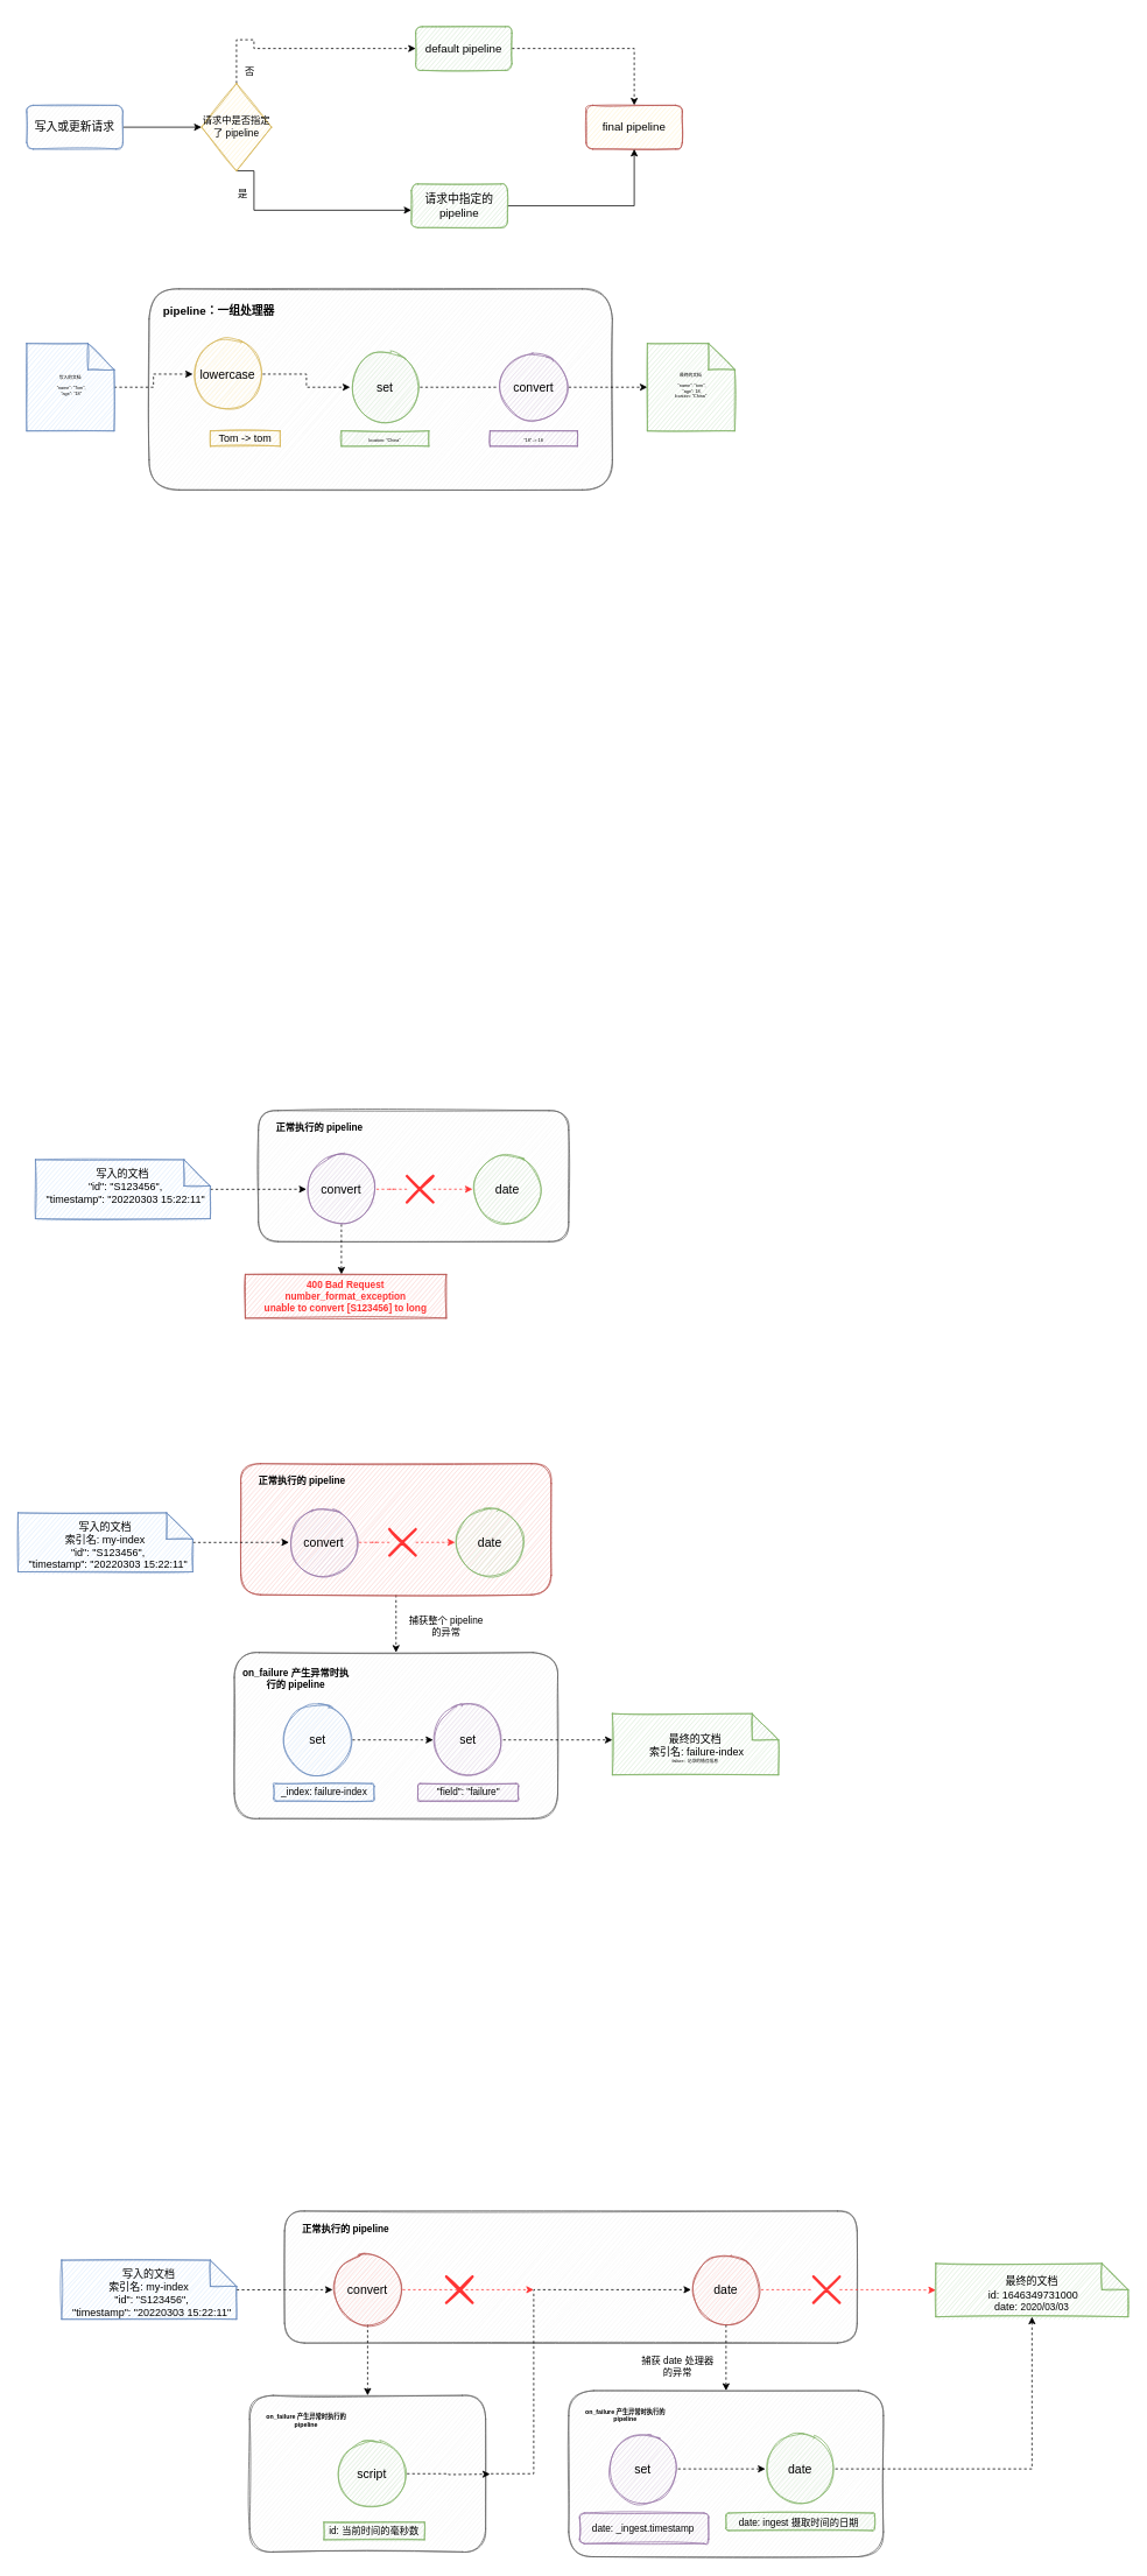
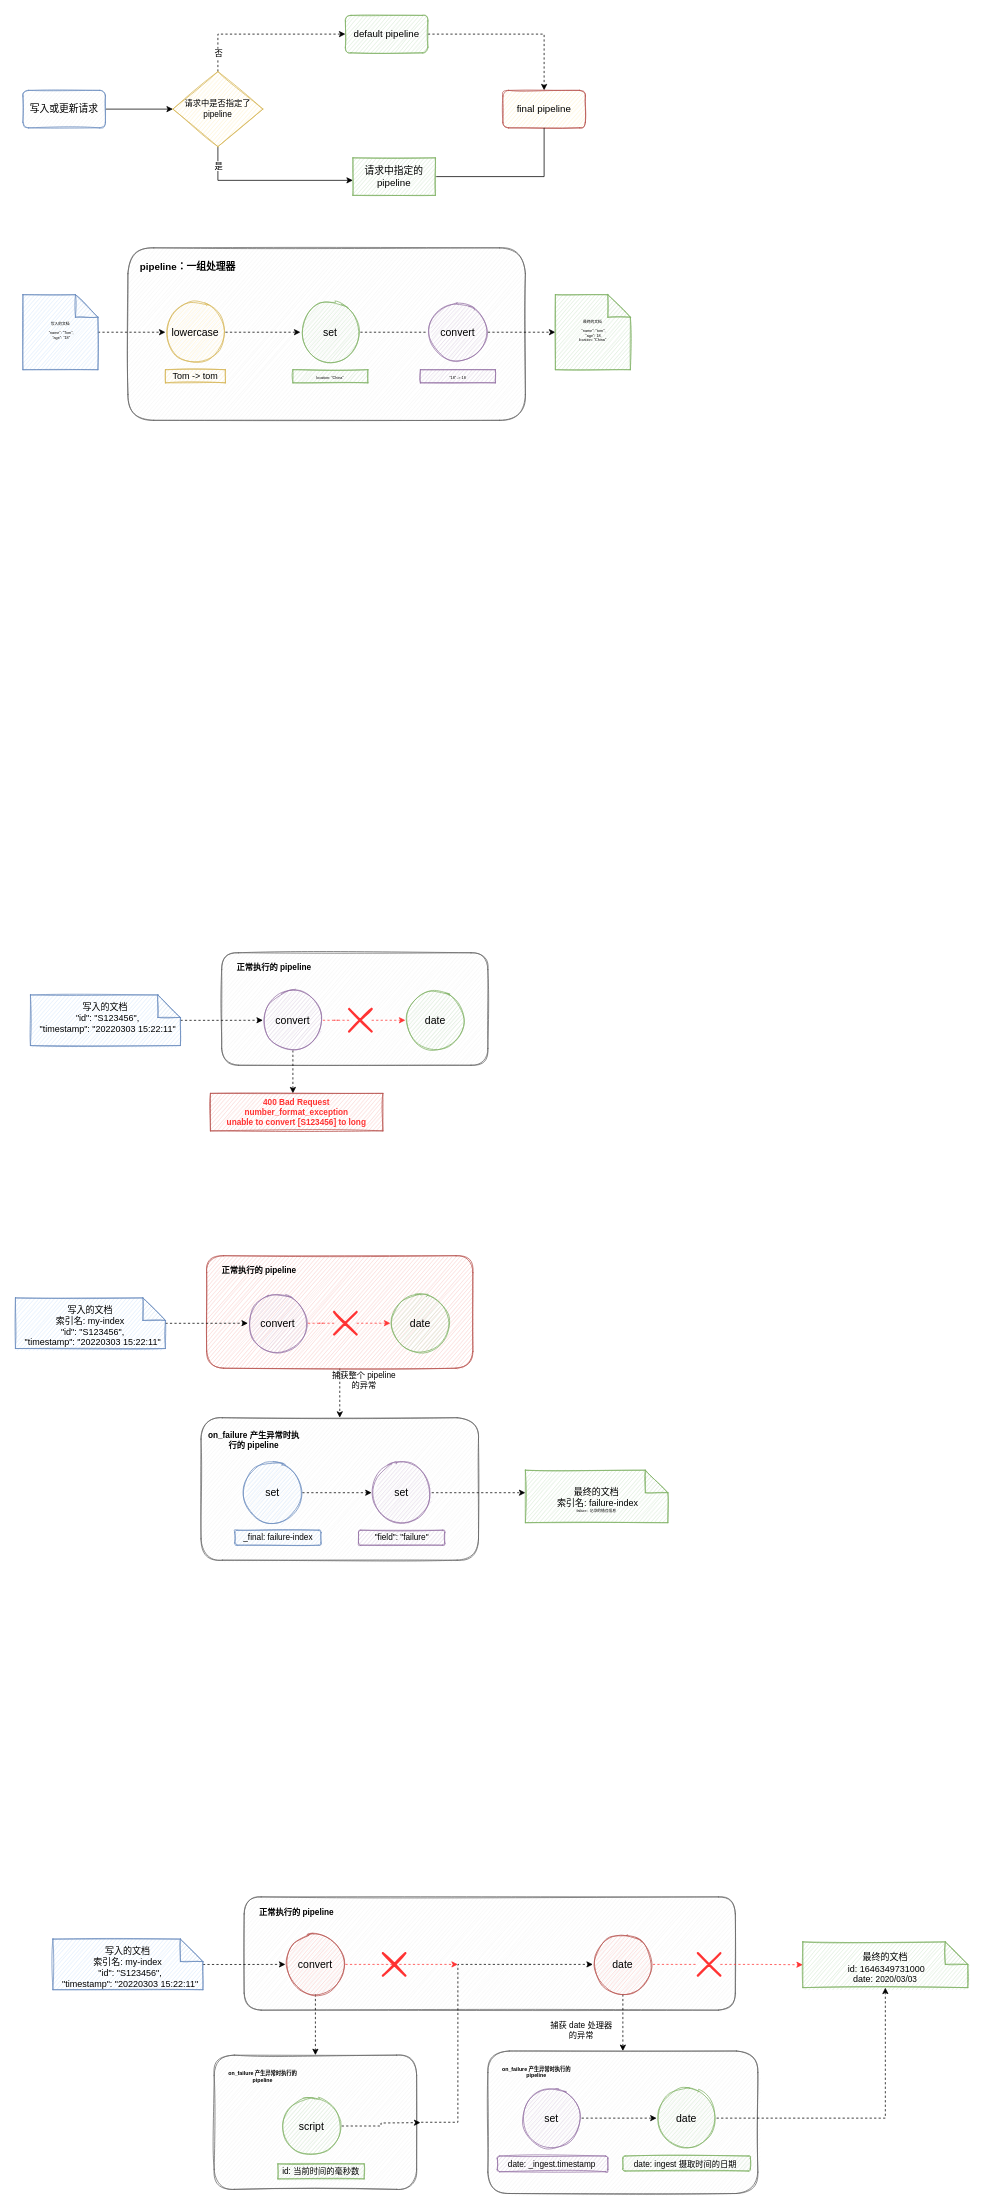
- <mxCell id="5" value="default pipeline" style="rounded=1;whiteSpace=wrap;html=1;fillColor=#d5e8d4;strokeColor=#82b366;shadow=0;sketch=1;fontSize=13;" parent="1" vertex="1"><mxGeometry x="475" y="30" width="110" height="50" as="geometry" /></mxCell>
+ <mxCell id="5" value="default pipeline" style="rounded=1;whiteSpace=wrap;html=1;fillColor=#d5e8d4;strokeColor=#82b366;shadow=0;sketch=1;fontSize=13;" parent="1" vertex="1"><mxGeometry x="460" y="20" width="110" height="50" as="geometry" /></mxCell>
- <mxCell id="15" value="&lt;font style=&quot;font-size: 11px&quot;&gt;请求中是否指定了 pipeline&lt;/font&gt;" style="rhombus;whiteSpace=wrap;html=1;shadow=0;sketch=1;fontSize=6;fillColor=#fff2cc;strokeColor=#d6b656;" parent="1" vertex="1"><mxGeometry x="230" y="95" width="80" height="100" as="geometry" /></mxCell>
+ <mxCell id="15" value="&lt;font style=&quot;font-size: 11px&quot;&gt;请求中是否指定了 pipeline&lt;/font&gt;" style="rhombus;whiteSpace=wrap;html=1;shadow=0;sketch=1;fontSize=6;fillColor=#fff2cc;strokeColor=#d6b656;" parent="1" vertex="1"><mxGeometry x="230" y="95" width="120" height="100" as="geometry" /></mxCell>
- <mxCell id="7" style="edgeStyle=orthogonalEdgeStyle;rounded=0;orthogonalLoop=1;jettySize=auto;html=1;exitX=1;exitY=0.5;exitDx=0;exitDy=0;entryX=0.5;entryY=1;entryDx=0;entryDy=0;fontSize=11;" parent="1" source="8" target="6" edge="1"><mxGeometry relative="1" as="geometry" /></mxCell>
+ <mxCell id="7" style="edgeStyle=orthogonalEdgeStyle;rounded=0;orthogonalLoop=1;jettySize=auto;html=1;exitX=1;exitY=0.5;exitDx=0;exitDy=0;entryX=0.5;entryY=1;entryDx=0;entryDy=0;fontSize=11;endArrow=none;" parent="1" source="8" target="6" edge="1"><mxGeometry relative="1" as="geometry" /></mxCell>
- <mxCell id="8" value="请求中指定的pipeline" style="rounded=1;whiteSpace=wrap;html=1;fillColor=#d5e8d4;strokeColor=#82b366;shadow=0;sketch=1;fontSize=13;" parent="1" vertex="1"><mxGeometry x="470" y="210" width="110" height="50" as="geometry" /></mxCell>
+ <mxCell id="8" value="请求中指定的pipeline" style="whiteSpace=wrap;html=1;fillColor=#d5e8d4;strokeColor=#82b366;shadow=0;sketch=1;fontSize=13;rounded=0;" parent="1" vertex="1"><mxGeometry x="470" y="210" width="110" height="50" as="geometry" /></mxCell>
- <mxCell id="19" value="lowercase" style="ellipse;whiteSpace=wrap;html=1;aspect=fixed;sketch=1;fontSize=14;fillColor=#fff2cc;strokeColor=#d6b656;" vertex="1" parent="1"><mxGeometry x="220" y="387.5" width="80" height="80" as="geometry" /></mxCell>
+ <mxCell id="19" value="lowercase" style="ellipse;whiteSpace=wrap;html=1;aspect=fixed;sketch=1;fontSize=14;fillColor=#fff2cc;strokeColor=#d6b656;" vertex="1" parent="1"><mxGeometry x="220" y="402.5" width="80" height="80" as="geometry" /></mxCell>
- <mxCell id="23" value="Tom -&amp;gt; tom" style="text;html=1;strokeColor=#d6b656;fillColor=#fff2cc;align=center;verticalAlign=middle;whiteSpace=wrap;rounded=0;sketch=1;fontSize=12;" vertex="1" parent="1"><mxGeometry x="240" y="492.5" width="80" height="17.5" as="geometry" /></mxCell>
+ <mxCell id="23" value="Tom -&amp;gt; tom" style="text;html=1;strokeColor=#d6b656;fillColor=#fff2cc;align=center;verticalAlign=middle;whiteSpace=wrap;rounded=0;sketch=1;fontSize=12;" vertex="1" parent="1"><mxGeometry x="220" y="492.5" width="80" height="17.5" as="geometry" /></mxCell>
- <mxCell id="57" value="捕获整个 pipeline 的异常" style="text;html=1;strokeColor=none;fillColor=none;align=center;verticalAlign=middle;whiteSpace=wrap;rounded=0;shadow=0;sketch=1;fontSize=11;fontColor=#000000;" vertex="1" parent="1"><mxGeometry x="465" y="1850" width="90" height="20" as="geometry" /></mxCell>
+ <mxCell id="57" value="捕获整个 pipeline 的异常" style="text;html=1;strokeColor=none;fillColor=none;align=center;verticalAlign=middle;whiteSpace=wrap;rounded=0;shadow=0;sketch=1;fontSize=11;fontColor=#000000;" vertex="1" parent="1"><mxGeometry x="440" y="1830" width="90" height="20" as="geometry" /></mxCell>
- <mxCell id="55" value="_index: failure-index" style="rounded=1;whiteSpace=wrap;html=1;shadow=0;sketch=1;fontSize=11;strokeColor=#6c8ebf;fillColor=#dae8fc;" vertex="1" parent="1"><mxGeometry x="312.5" y="2040" width="115" height="20" as="geometry" /></mxCell>
+ <mxCell id="55" value="_final: failure-index" style="rounded=1;whiteSpace=wrap;html=1;shadow=0;sketch=1;fontSize=11;strokeColor=#6c8ebf;fillColor=#dae8fc;" vertex="1" parent="1"><mxGeometry x="312.5" y="2040" width="115" height="20" as="geometry" /></mxCell>
- <mxCell id="73" value="script" style="ellipse;whiteSpace=wrap;html=1;aspect=fixed;sketch=1;fontSize=14;fillColor=#d5e8d4;strokeColor=#82b366;" vertex="1" parent="1"><mxGeometry x="385" y="2789.5" width="80" height="80" as="geometry" /></mxCell>
+ <mxCell id="73" value="script" style="ellipse;whiteSpace=wrap;html=1;aspect=fixed;sketch=1;fontSize=14;fillColor=#d5e8d4;strokeColor=#82b366;" vertex="1" parent="1"><mxGeometry x="375" y="2794.5" width="80" height="80" as="geometry" /></mxCell>
- <mxCell id="80" value="date: _ingest.timestamp&amp;nbsp;" style="rounded=1;whiteSpace=wrap;html=1;shadow=0;sketch=1;fontSize=11;strokeColor=#9673a6;fillColor=#e1d5e7;" vertex="1" parent="1"><mxGeometry x="662.5" y="2874.5" width="147.5" height="35" as="geometry" /></mxCell>
+ <mxCell id="80" value="date: _ingest.timestamp&amp;nbsp;" style="rounded=1;whiteSpace=wrap;html=1;shadow=0;sketch=1;fontSize=11;strokeColor=#9673a6;fillColor=#e1d5e7;" vertex="1" parent="1"><mxGeometry x="662.5" y="2874.5" width="147.5" height="21" as="geometry" /></mxCell>
